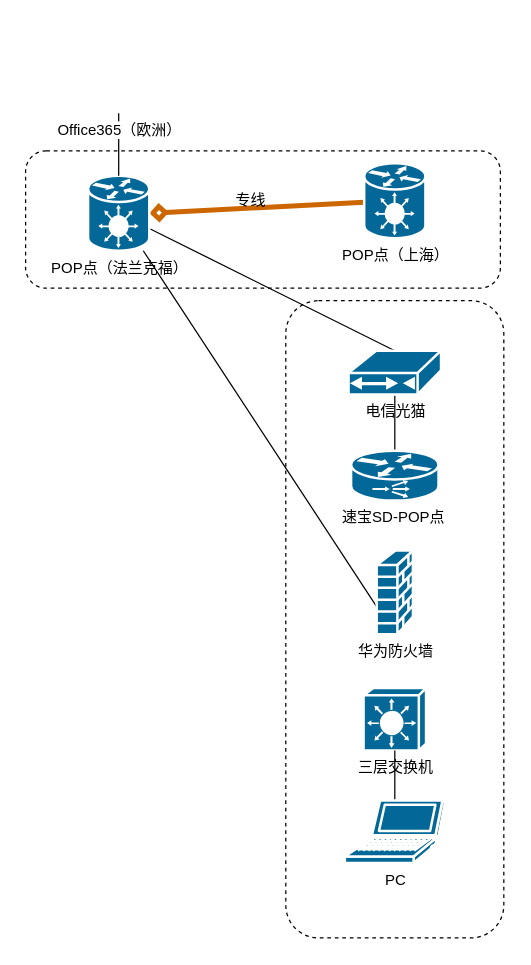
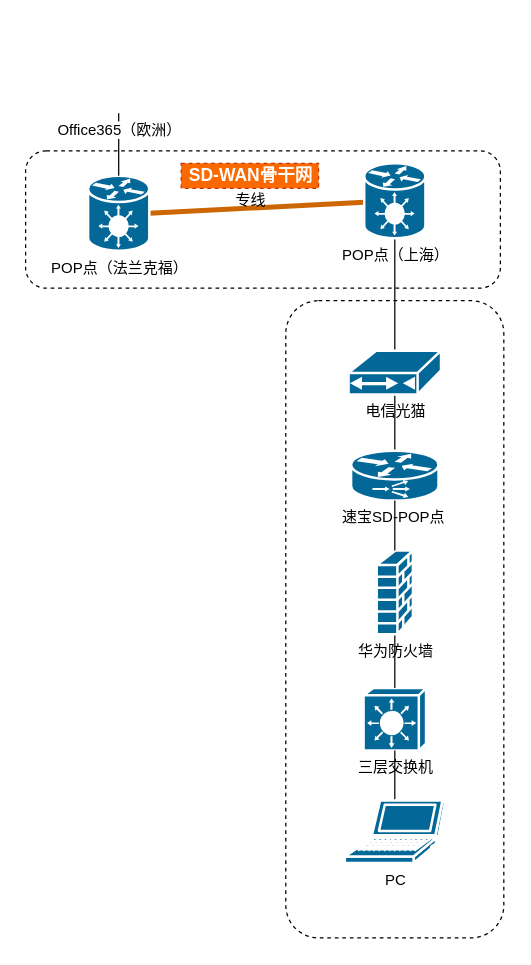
+ <mxCell id="21" value="&lt;font style=&quot;font-size: 14px&quot;&gt;SD-WAN骨干网&lt;/font&gt;" style="text;html=1;resizable=0;autosize=1;align=center;verticalAlign=middle;points=[];fillColor=#fa6800;strokeColor=#C73500;rounded=0;dashed=1;fontColor=#ffffff;fontStyle=1" vertex="1" parent="1"><mxGeometry x="144.5" y="130" width="110" height="20" as="geometry" /></mxCell>
- <mxCell id="14" style="edgeStyle=none;orthogonalLoop=1;jettySize=auto;html=1;entryX=1;entryY=0.5;entryDx=0;entryDy=0;entryPerimeter=0;startArrow=none;startFill=0;endArrow=diamond;endFill=0;rounded=1;strokeColor=#CC6600;strokeWidth=4;" edge="1" parent="1" source="15" target="17"><mxGeometry relative="1" as="geometry" /></mxCell>
+ <mxCell id="14" style="edgeStyle=none;orthogonalLoop=1;jettySize=auto;html=1;entryX=1;entryY=0.5;entryDx=0;entryDy=0;entryPerimeter=0;startArrow=none;startFill=0;endArrow=none;endFill=0;rounded=1;strokeColor=#CC6600;strokeWidth=4;" edge="1" parent="1" source="15" target="17"><mxGeometry relative="1" as="geometry" /></mxCell>
- <mxCell id="10" style="edgeStyle=none;rounded=1;orthogonalLoop=1;jettySize=auto;html=1;exitX=0.5;exitY=0;exitDx=0;exitDy=0;exitPerimeter=0;startArrow=none;startFill=0;endArrow=none;endFill=0;" parent="1" source="11" target="17" edge="1"><mxGeometry relative="1" as="geometry" /></mxCell>
+ <mxCell id="10" style="edgeStyle=none;rounded=1;orthogonalLoop=1;jettySize=auto;html=1;exitX=0.5;exitY=0;exitDx=0;exitDy=0;exitPerimeter=0;entryX=0.5;entryY=1;entryDx=0;entryDy=0;entryPerimeter=0;startArrow=none;startFill=0;endArrow=none;endFill=0;" parent="1" source="11" target="15" edge="1"><mxGeometry relative="1" as="geometry" /></mxCell>
- <mxCell id="5" style="rounded=1;orthogonalLoop=1;jettySize=auto;html=1;exitX=0.5;exitY=1;exitDx=0;exitDy=0;exitPerimeter=0;endArrow=none;endFill=0;startArrow=none;startFill=0;" parent="1" source="6" target="17" edge="1"><mxGeometry relative="1" as="geometry" /></mxCell>
+ <mxCell id="5" style="rounded=1;orthogonalLoop=1;jettySize=auto;html=1;exitX=0.5;exitY=1;exitDx=0;exitDy=0;exitPerimeter=0;entryX=0.5;entryY=0;entryDx=0;entryDy=0;entryPerimeter=0;endArrow=none;endFill=0;startArrow=none;startFill=0;" parent="1" source="6" target="4" edge="1"><mxGeometry relative="1" as="geometry" /></mxCell>
+ <mxCell id="9" style="rounded=1;orthogonalLoop=1;jettySize=auto;html=1;exitX=0.5;exitY=0;exitDx=0;exitDy=0;exitPerimeter=0;endArrow=none;endFill=0;startArrow=none;startFill=0;" parent="1" source="6" target="8" edge="1"><mxGeometry relative="1" as="geometry"><mxPoint x="325.5" y="517" as="sourcePoint" /><mxPoint x="325.5" y="570" as="targetPoint" /></mxGeometry></mxCell>
